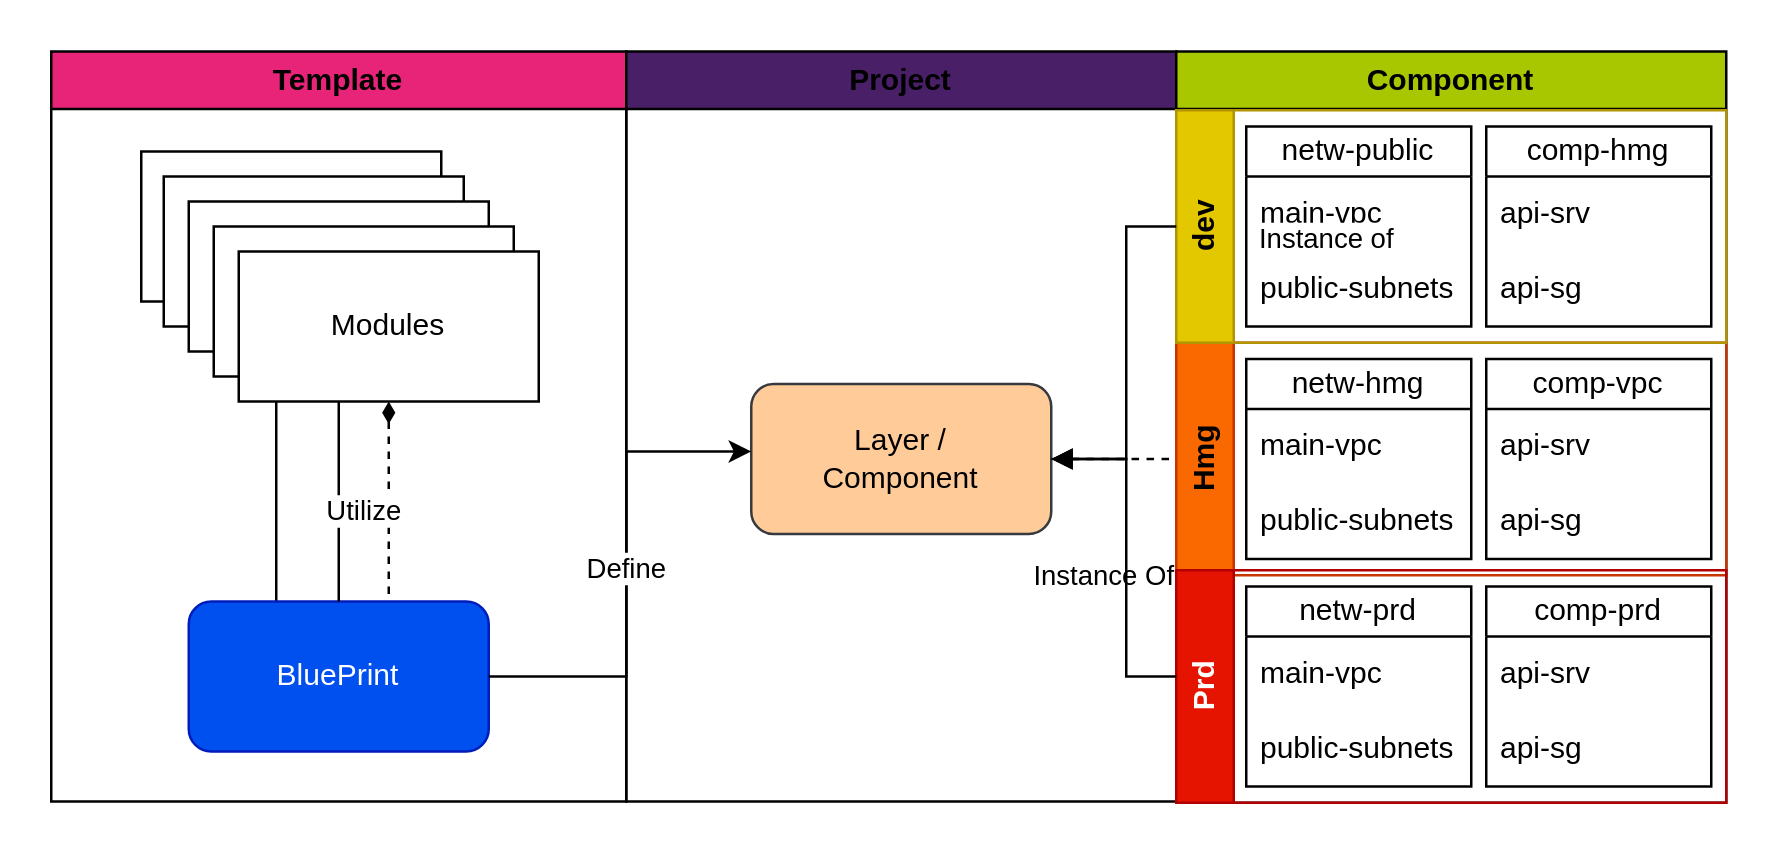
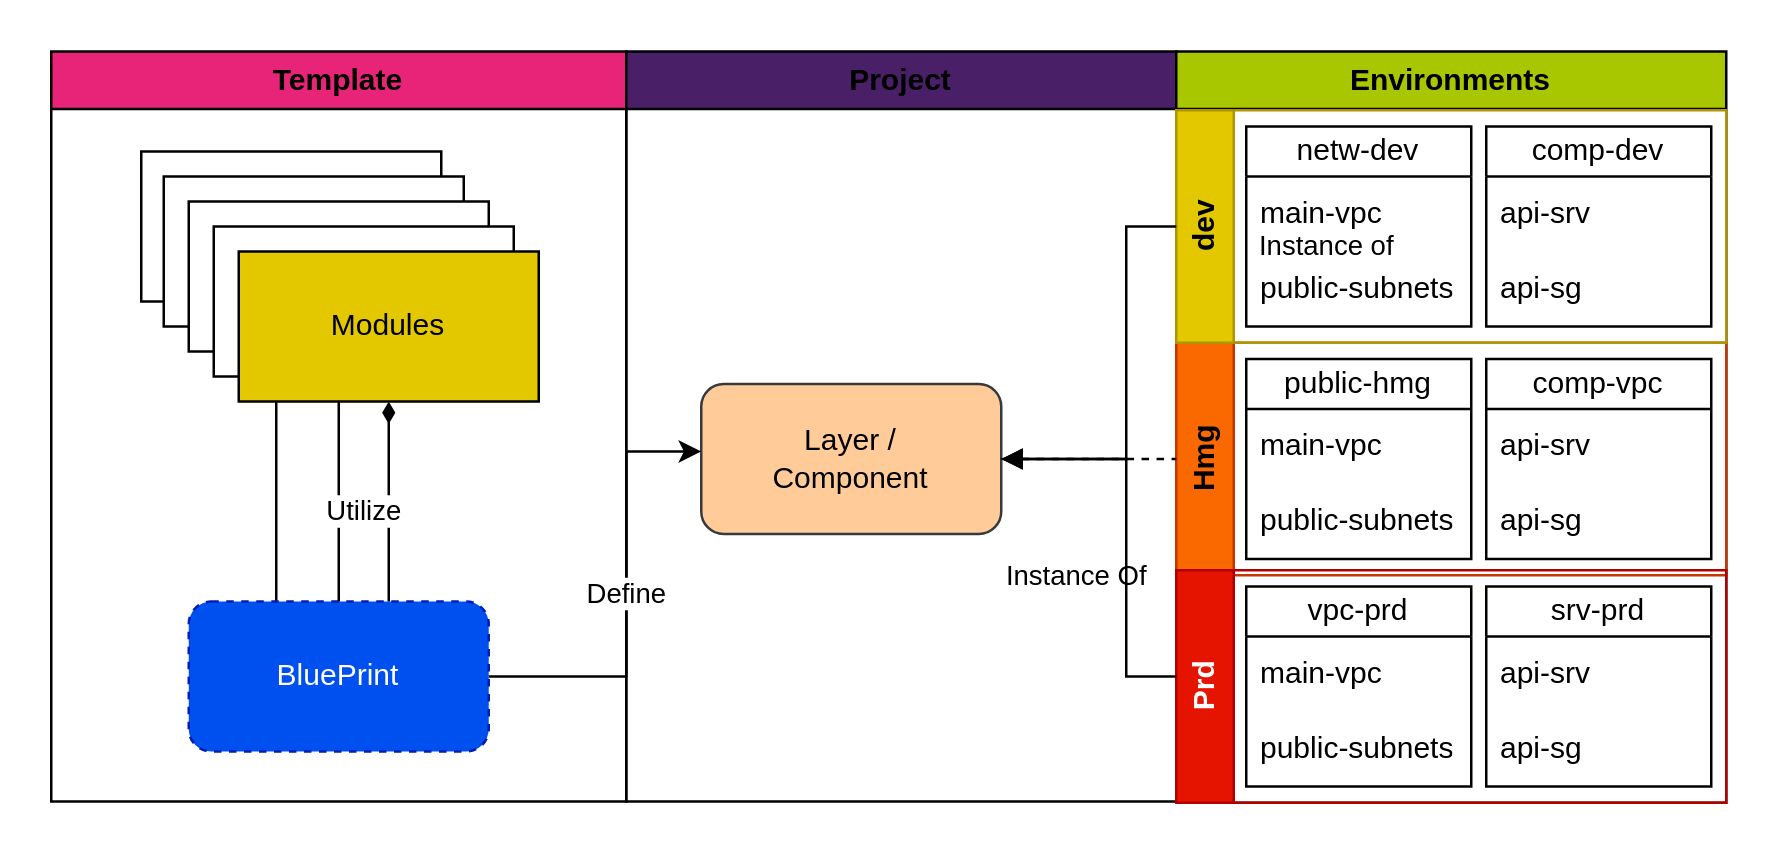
- <mxCell id="15" value="Component" style="swimlane;whiteSpace=wrap;html=1;fillColor=#a8c700;" parent="1" vertex="1"><mxGeometry x="470" y="20" width="220" height="300.5" as="geometry" /></mxCell>
+ <mxCell id="15" value="Environments" style="swimlane;whiteSpace=wrap;html=1;fillColor=#a8c700;" parent="1" vertex="1"><mxGeometry x="470" y="20" width="220" height="300.5" as="geometry" /></mxCell>
- <mxCell id="31" value="netw-public" style="swimlane;fontStyle=0;childLayout=stackLayout;horizontal=1;startSize=20;horizontalStack=0;resizeParent=1;resizeParentMax=0;resizeLast=0;collapsible=1;marginBottom=0;whiteSpace=wrap;html=1;" parent="30" vertex="1"><mxGeometry x="28" y="6.5" width="90" height="80" as="geometry" /></mxCell>
+ <mxCell id="31" value="netw-dev" style="swimlane;fontStyle=0;childLayout=stackLayout;horizontal=1;startSize=20;horizontalStack=0;resizeParent=1;resizeParentMax=0;resizeLast=0;collapsible=1;marginBottom=0;whiteSpace=wrap;html=1;" parent="30" vertex="1"><mxGeometry x="28" y="6.5" width="90" height="80" as="geometry" /></mxCell>
- <mxCell id="34" value="comp-hmg" style="swimlane;fontStyle=0;childLayout=stackLayout;horizontal=1;startSize=20;horizontalStack=0;resizeParent=1;resizeParentMax=0;resizeLast=0;collapsible=1;marginBottom=0;whiteSpace=wrap;html=1;" parent="30" vertex="1"><mxGeometry x="124" y="6.5" width="90" height="80" as="geometry" /></mxCell>
+ <mxCell id="34" value="comp-dev" style="swimlane;fontStyle=0;childLayout=stackLayout;horizontal=1;startSize=20;horizontalStack=0;resizeParent=1;resizeParentMax=0;resizeLast=0;collapsible=1;marginBottom=0;whiteSpace=wrap;html=1;" parent="30" vertex="1"><mxGeometry x="124" y="6.5" width="90" height="80" as="geometry" /></mxCell>
- <mxCell id="11" value="Modules" style="rounded=0;whiteSpace=wrap;html=1;" parent="2" vertex="1"><mxGeometry x="75" y="80" width="120" height="60" as="geometry" /></mxCell>
+ <mxCell id="11" value="Modules" style="rounded=0;whiteSpace=wrap;html=1;fillColor=#e3c800;" parent="2" vertex="1"><mxGeometry x="75" y="80" width="120" height="60" as="geometry" /></mxCell>
- <mxCell id="17" value="netw-hmg" style="swimlane;fontStyle=0;childLayout=stackLayout;horizontal=1;startSize=20;horizontalStack=0;resizeParent=1;resizeParentMax=0;resizeLast=0;collapsible=1;marginBottom=0;whiteSpace=wrap;html=1;" parent="16" vertex="1"><mxGeometry x="28" y="6.5" width="90" height="80" as="geometry" /></mxCell>
+ <mxCell id="17" value="public-hmg" style="swimlane;fontStyle=0;childLayout=stackLayout;horizontal=1;startSize=20;horizontalStack=0;resizeParent=1;resizeParentMax=0;resizeLast=0;collapsible=1;marginBottom=0;whiteSpace=wrap;html=1;" parent="16" vertex="1"><mxGeometry x="28" y="6.5" width="90" height="80" as="geometry" /></mxCell>
- <mxCell id="13" value="Layer /&lt;br&gt;Component" style="rounded=1;whiteSpace=wrap;html=1;fillColor=#ffcc99;strokeColor=#36393d;" parent="12" vertex="1"><mxGeometry x="50" y="133" width="120" height="60" as="geometry" /></mxCell>
+ <mxCell id="13" value="Layer /&lt;br&gt;Component" style="rounded=1;whiteSpace=wrap;html=1;fillColor=#ffcc99;strokeColor=#36393d;" parent="12" vertex="1"><mxGeometry x="30" y="133" width="120" height="60" as="geometry" /></mxCell>
- <mxCell id="10" value="Utilize" style="edgeStyle=orthogonalEdgeStyle;rounded=0;orthogonalLoop=1;jettySize=auto;html=1;endArrow=none;endFill=0;startArrow=diamondThin;startFill=1;dashed=1;" parent="2" source="11" target="8" edge="1"><mxGeometry x="0.111" y="-10" relative="1" as="geometry"><Array as="points"><mxPoint x="135" y="200" /><mxPoint x="135" y="200" /></Array><mxPoint as="offset" /></mxGeometry></mxCell>
+ <mxCell id="10" value="Utilize" style="edgeStyle=orthogonalEdgeStyle;rounded=0;orthogonalLoop=1;jettySize=auto;html=1;endArrow=none;endFill=0;startArrow=diamondThin;startFill=1;" parent="2" source="11" target="8" edge="1"><mxGeometry x="0.111" y="-10" relative="1" as="geometry"><Array as="points"><mxPoint x="135" y="200" /><mxPoint x="135" y="200" /></Array><mxPoint as="offset" /></mxGeometry></mxCell>
- <mxCell id="24" value="netw-prd" style="swimlane;fontStyle=0;childLayout=stackLayout;horizontal=1;startSize=20;horizontalStack=0;resizeParent=1;resizeParentMax=0;resizeLast=0;collapsible=1;marginBottom=0;whiteSpace=wrap;html=1;" parent="23" vertex="1"><mxGeometry x="28" y="6.5" width="90" height="80" as="geometry" /></mxCell>
+ <mxCell id="24" value="vpc-prd" style="swimlane;fontStyle=0;childLayout=stackLayout;horizontal=1;startSize=20;horizontalStack=0;resizeParent=1;resizeParentMax=0;resizeLast=0;collapsible=1;marginBottom=0;whiteSpace=wrap;html=1;" parent="23" vertex="1"><mxGeometry x="28" y="6.5" width="90" height="80" as="geometry" /></mxCell>
- <mxCell id="27" value="comp-prd" style="swimlane;fontStyle=0;childLayout=stackLayout;horizontal=1;startSize=20;horizontalStack=0;resizeParent=1;resizeParentMax=0;resizeLast=0;collapsible=1;marginBottom=0;whiteSpace=wrap;html=1;" parent="23" vertex="1"><mxGeometry x="124" y="6.5" width="90" height="80" as="geometry" /></mxCell>
+ <mxCell id="27" value="srv-prd" style="swimlane;fontStyle=0;childLayout=stackLayout;horizontal=1;startSize=20;horizontalStack=0;resizeParent=1;resizeParentMax=0;resizeLast=0;collapsible=1;marginBottom=0;whiteSpace=wrap;html=1;" parent="23" vertex="1"><mxGeometry x="124" y="6.5" width="90" height="80" as="geometry" /></mxCell>
- <mxCell id="8" value="BluePrint" style="rounded=1;whiteSpace=wrap;html=1;fillColor=#0050ef;fontColor=#ffffff;strokeColor=#001DBC;" parent="2" vertex="1"><mxGeometry x="55" y="220" width="120" height="60" as="geometry" /></mxCell>
+ <mxCell id="8" value="BluePrint" style="rounded=1;whiteSpace=wrap;html=1;fillColor=#0050ef;fontColor=#ffffff;strokeColor=#001DBC;dashed=1;" parent="2" vertex="1"><mxGeometry x="55" y="220" width="120" height="60" as="geometry" /></mxCell>
